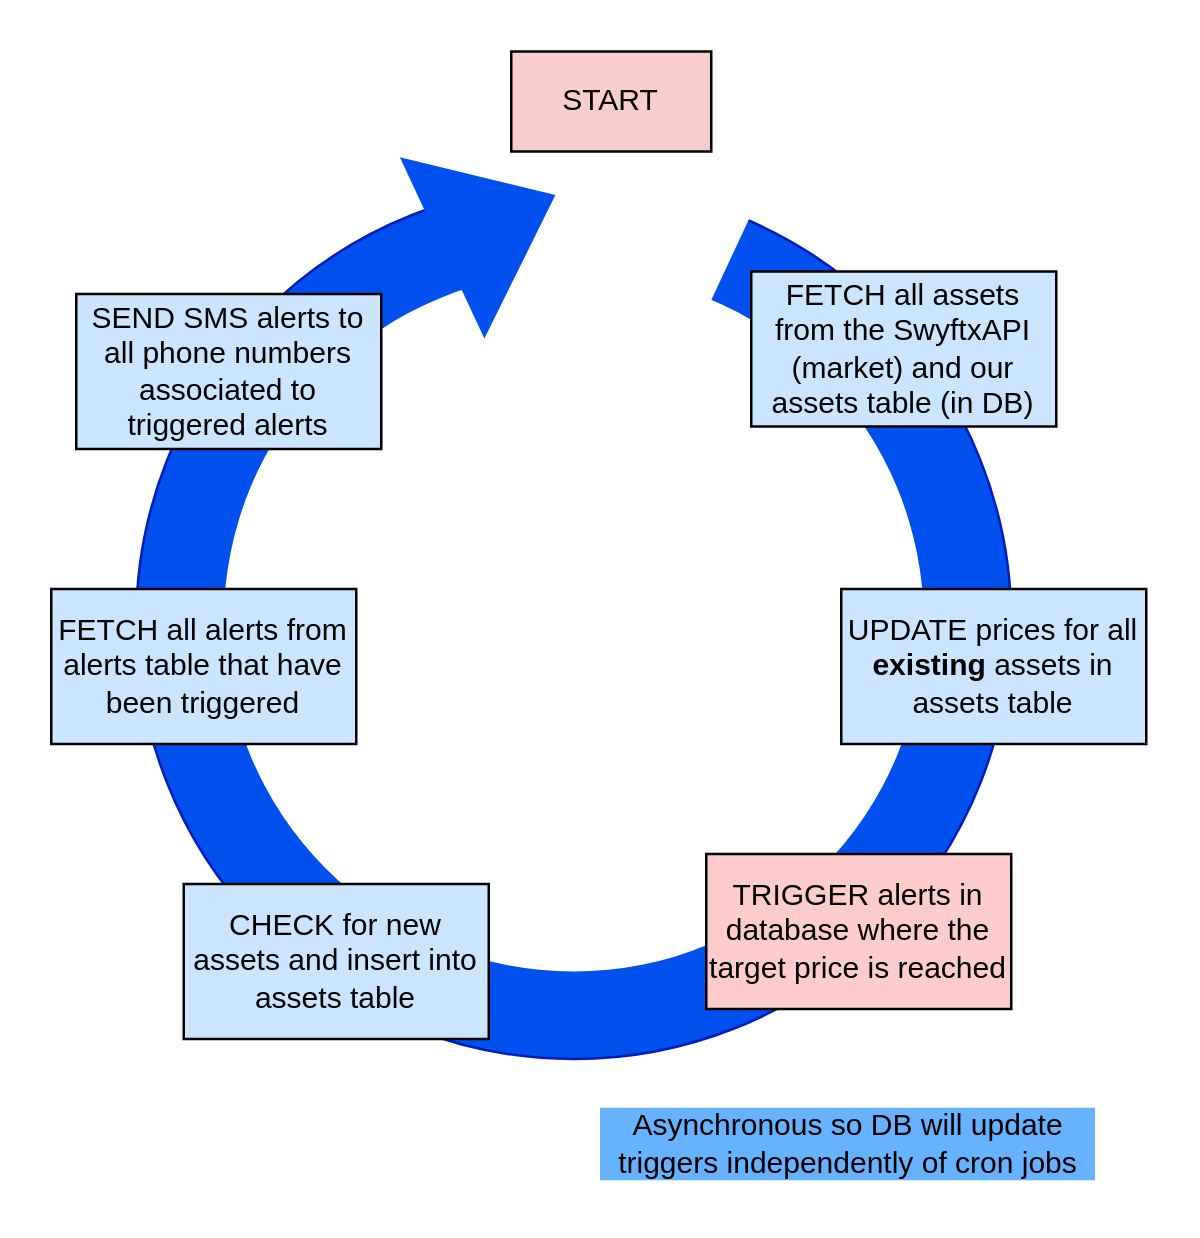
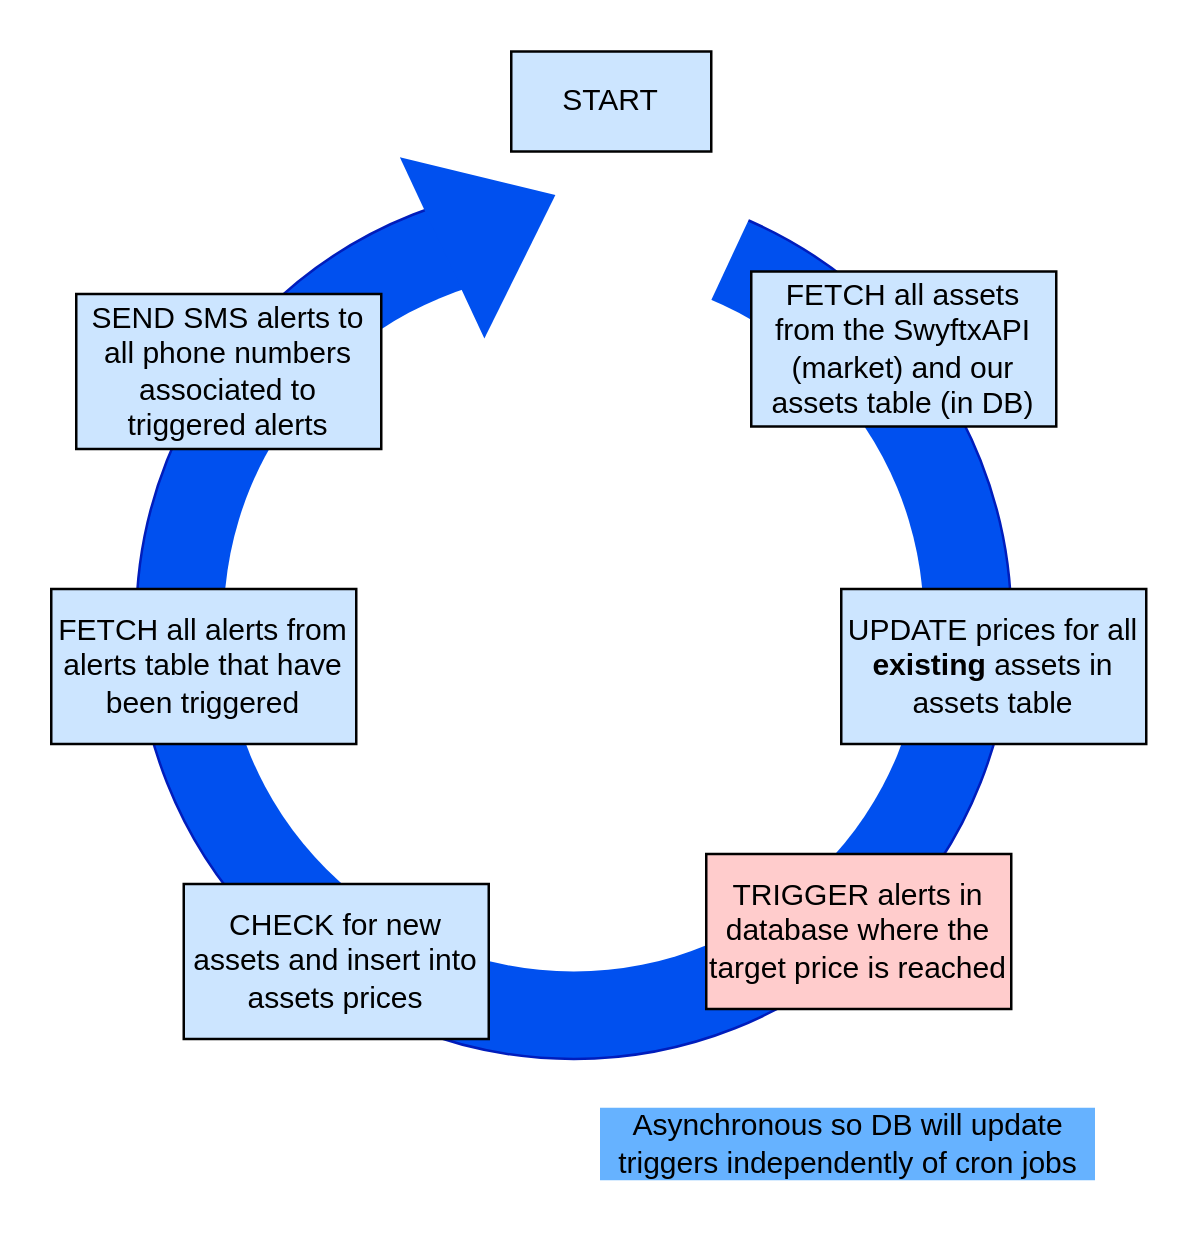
- <mxCell id="5" value="&lt;font color=&quot;#000000&quot;&gt;START&lt;/font&gt;" style="rounded=0;whiteSpace=wrap;html=1;fillColor=#f8cecc;" vertex="1" parent="1"><mxGeometry x="204" y="20" width="80" height="40" as="geometry" /></mxCell>
+ <mxCell id="5" value="&lt;font color=&quot;#000000&quot;&gt;START&lt;/font&gt;" style="rounded=0;whiteSpace=wrap;html=1;fillColor=#CCE5FF;" vertex="1" parent="1"><mxGeometry x="204" y="20" width="80" height="40" as="geometry" /></mxCell>
- <mxCell id="9" value="&lt;font color=&quot;#000000&quot;&gt;CHECK for new assets and insert into assets table&lt;/font&gt;" style="rounded=0;whiteSpace=wrap;html=1;fillColor=#CCE5FF;" vertex="1" parent="1"><mxGeometry x="73" y="353" width="122" height="62" as="geometry" /></mxCell>
+ <mxCell id="9" value="&lt;font color=&quot;#000000&quot;&gt;CHECK for new assets and insert into assets prices&lt;/font&gt;" style="rounded=0;whiteSpace=wrap;html=1;fillColor=#CCE5FF;" vertex="1" parent="1"><mxGeometry x="73" y="353" width="122" height="62" as="geometry" /></mxCell>
